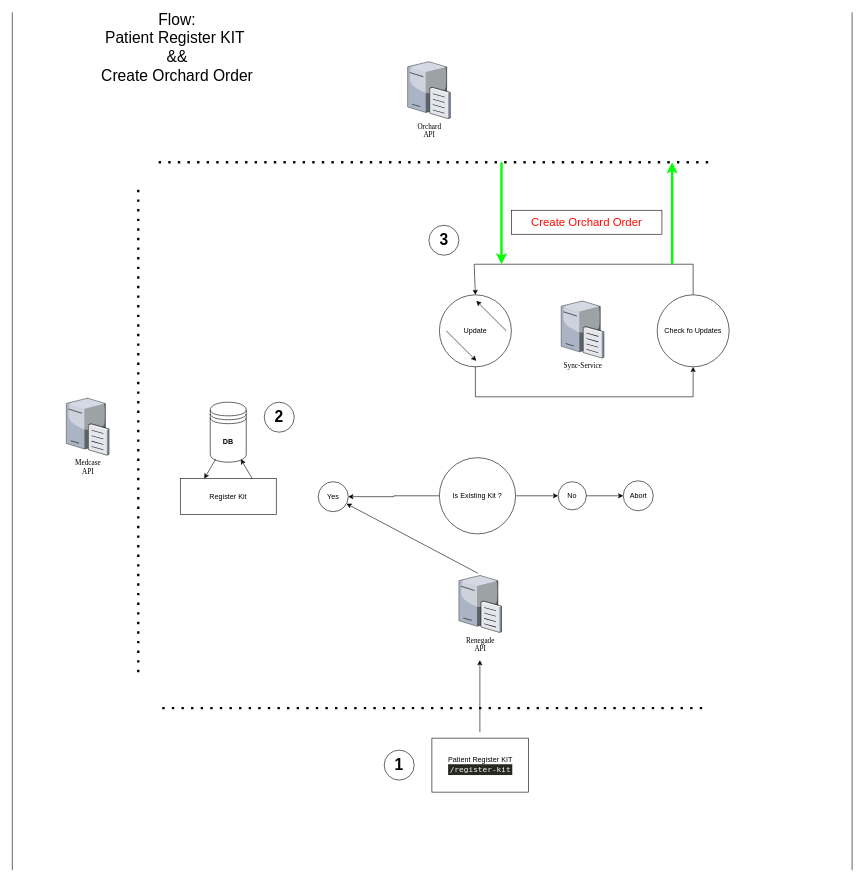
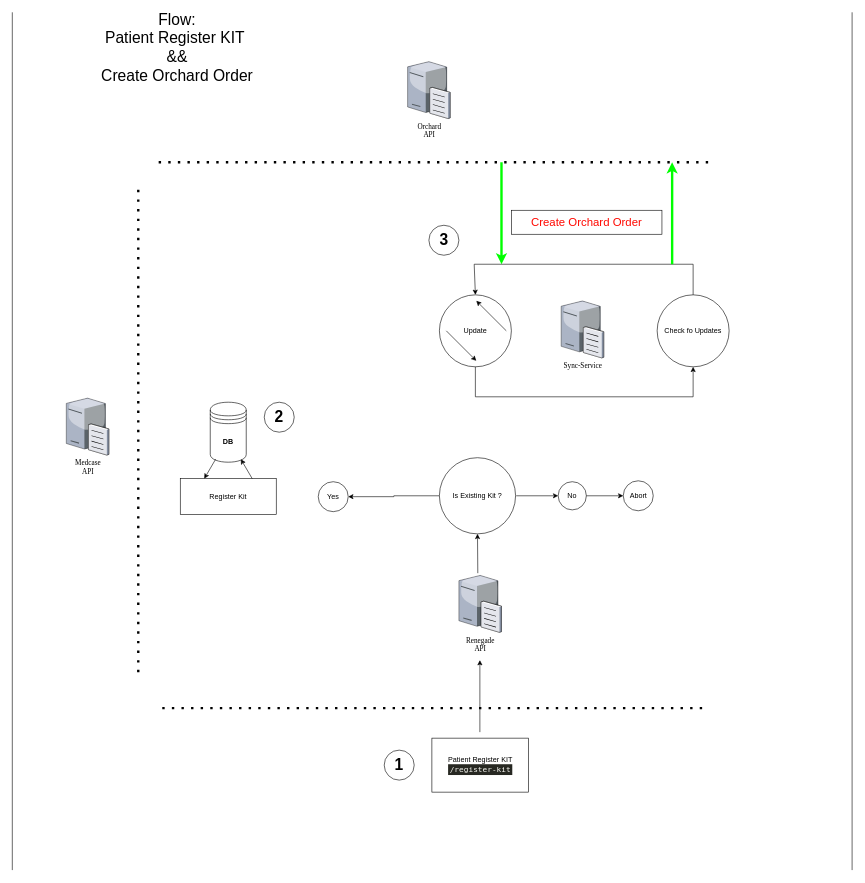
- <mxCell id="13" value="" style="endArrow=classic;html=1;rounded=0;exitX=0.444;exitY=-0.015;exitDx=0;exitDy=0;exitPerimeter=0;" parent="1" source="3" target="5" edge="1"><mxGeometry width="50" height="50" relative="1" as="geometry"><mxPoint x="795" y="930" as="sourcePoint" /><mxPoint x="860" y="840" as="targetPoint" /></mxGeometry></mxCell>
+ <mxCell id="13" value="" style="endArrow=classic;html=1;rounded=0;exitX=0.444;exitY=-0.015;exitDx=0;exitDy=0;exitPerimeter=0;entryX=0.5;entryY=1;entryDx=0;entryDy=0;" parent="1" source="3" target="7" edge="1"><mxGeometry width="50" height="50" relative="1" as="geometry"><mxPoint x="795" y="930" as="sourcePoint" /><mxPoint x="860" y="840" as="targetPoint" /></mxGeometry></mxCell>
